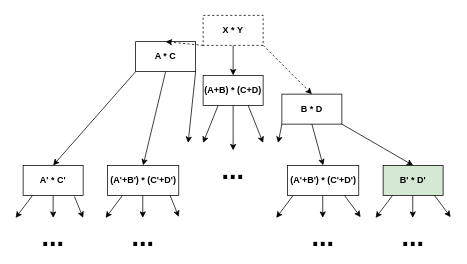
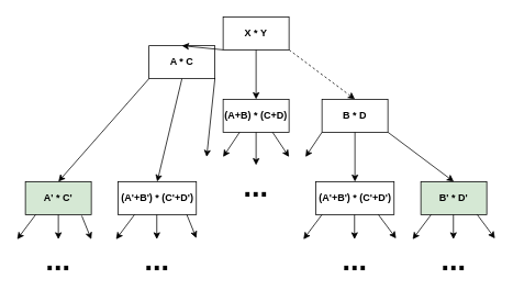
- <mxCell id="2" value="&lt;b&gt;X * Y&lt;/b&gt;" style="rounded=0;whiteSpace=wrap;html=1;dashed=1;" vertex="1" parent="1"><mxGeometry x="270" y="20" width="80" height="40" as="geometry" /></mxCell>
+ <mxCell id="2" value="&lt;b&gt;X * Y&lt;/b&gt;" style="rounded=0;whiteSpace=wrap;html=1;" vertex="1" parent="1"><mxGeometry x="270" y="20" width="80" height="40" as="geometry" /></mxCell>
- <mxCell id="9" value="" style="endArrow=classic;html=1;rounded=0;exitX=0;exitY=1;exitDx=0;exitDy=0;entryX=0.5;entryY=0;entryDx=0;entryDy=0;dashed=1;" edge="1" parent="1" source="2" target="5"><mxGeometry width="50" height="50" relative="1" as="geometry"><mxPoint x="300" y="250" as="sourcePoint" /><mxPoint x="350" y="200" as="targetPoint" /></mxGeometry></mxCell>
+ <mxCell id="9" value="" style="endArrow=classic;html=1;rounded=0;exitX=0;exitY=1;exitDx=0;exitDy=0;entryX=0.5;entryY=0;entryDx=0;entryDy=0;" edge="1" parent="1" source="2" target="5"><mxGeometry width="50" height="50" relative="1" as="geometry"><mxPoint x="300" y="250" as="sourcePoint" /><mxPoint x="350" y="200" as="targetPoint" /></mxGeometry></mxCell>
- <mxCell id="4" value="&lt;b&gt;(A+B) * (C+D)&lt;/b&gt;" style="rounded=0;whiteSpace=wrap;html=1;" vertex="1" parent="1"><mxGeometry x="270" y="100" width="80" height="40" as="geometry" /></mxCell>
+ <mxCell id="4" value="&lt;b&gt;(A+B) * (C+D)&lt;/b&gt;" style="rounded=0;whiteSpace=wrap;html=1;" vertex="1" parent="1"><mxGeometry x="270" y="120" width="80" height="40" as="geometry" /></mxCell>
- <mxCell id="3" value="&lt;b&gt;B * D&lt;/b&gt;" style="rounded=0;whiteSpace=wrap;html=1;" vertex="1" parent="1"><mxGeometry x="375" y="125" width="80" height="40" as="geometry" /></mxCell>
+ <mxCell id="3" value="&lt;b&gt;B * D&lt;/b&gt;" style="rounded=0;whiteSpace=wrap;html=1;" vertex="1" parent="1"><mxGeometry x="390" y="120" width="80" height="40" as="geometry" /></mxCell>
- <mxCell id="6" value="&lt;b&gt;A' * C'&lt;/b&gt;" style="rounded=0;whiteSpace=wrap;html=1;" vertex="1" parent="1"><mxGeometry x="30" y="220" width="80" height="40" as="geometry" /></mxCell>
+ <mxCell id="6" value="&lt;b&gt;A' * C'&lt;/b&gt;" style="rounded=0;whiteSpace=wrap;html=1;fillColor=#d5e8d4;" vertex="1" parent="1"><mxGeometry x="30" y="220" width="80" height="40" as="geometry" /></mxCell>
